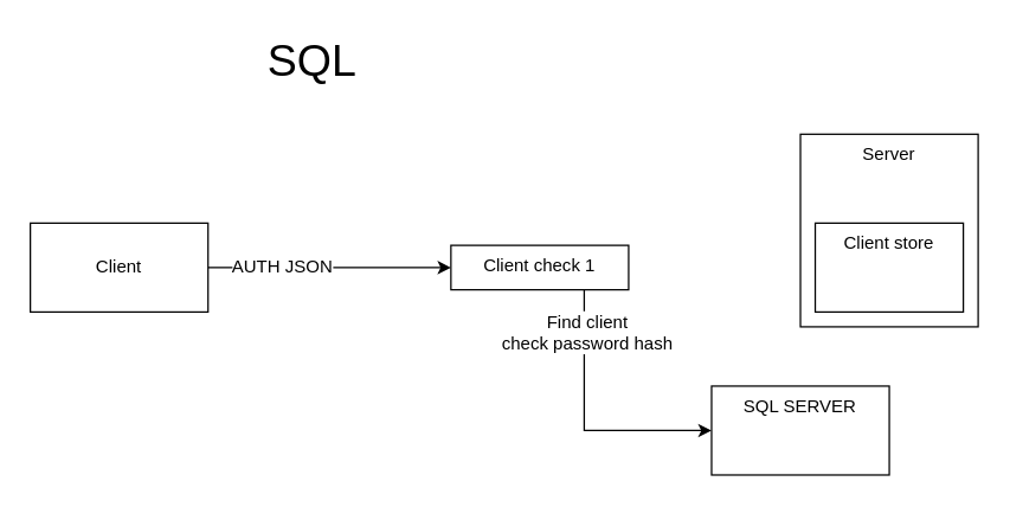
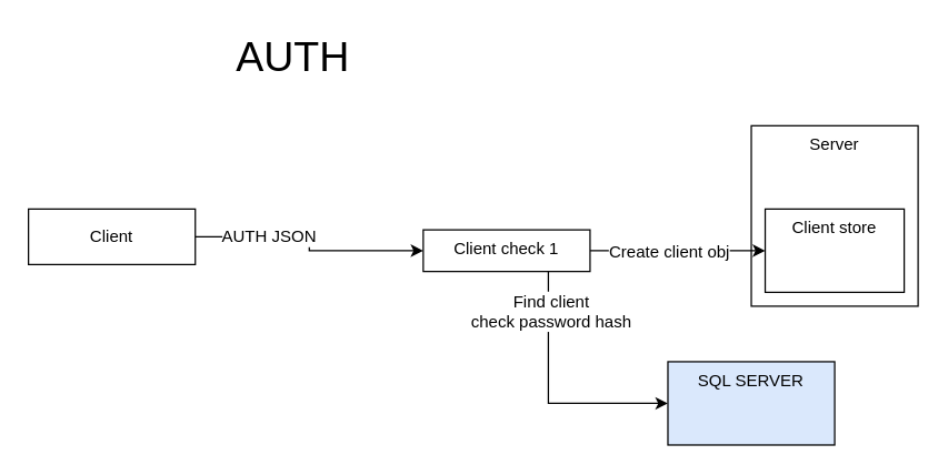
- <mxCell id="11" value="SQL" style="text;html=1;align=center;verticalAlign=middle;resizable=0;points=[];autosize=1;strokeColor=none;fontSize=30;" vertex="1" parent="1"><mxGeometry x="160" y="20" width="100" height="40" as="geometry" /></mxCell>
+ <mxCell id="11" value="AUTH" style="text;html=1;align=center;verticalAlign=middle;resizable=0;points=[];autosize=1;strokeColor=none;fontSize=30;" vertex="1" parent="1"><mxGeometry x="160" y="20" width="100" height="40" as="geometry" /></mxCell>
- <mxCell id="5" value="Client" style="rounded=0;whiteSpace=wrap;html=1;" vertex="1" parent="1"><mxGeometry x="20" y="150" width="120" height="60" as="geometry" /></mxCell>
+ <mxCell id="5" value="Client" style="rounded=0;whiteSpace=wrap;html=1;" vertex="1" parent="1"><mxGeometry x="20" y="150" width="120" height="40" as="geometry" /></mxCell>
+ <mxCell id="8" style="edgeStyle=orthogonalEdgeStyle;rounded=0;orthogonalLoop=1;jettySize=auto;html=1;exitX=1;exitY=0.5;exitDx=0;exitDy=0;fontSize=12;" edge="1" parent="1" source="10" target="13"><mxGeometry relative="1" as="geometry" /></mxCell>
+ <mxCell id="9" value="Create client obj" style="edgeLabel;html=1;align=center;verticalAlign=middle;resizable=0;points=[];fontSize=12;" vertex="1" connectable="0" parent="8"><mxGeometry x="-0.312" relative="1" as="geometry"><mxPoint x="13" as="offset" /></mxGeometry></mxCell>
- <mxCell id="12" value="SQL SERVER" style="rounded=0;whiteSpace=wrap;html=1;fontSize=12;verticalAlign=top;" vertex="1" parent="1"><mxGeometry x="480" y="260" width="120" height="60" as="geometry" /></mxCell>
+ <mxCell id="12" value="SQL SERVER" style="rounded=0;whiteSpace=wrap;html=1;fontSize=12;verticalAlign=top;fillColor=#dae8fc;" vertex="1" parent="1"><mxGeometry x="480" y="260" width="120" height="60" as="geometry" /></mxCell>
